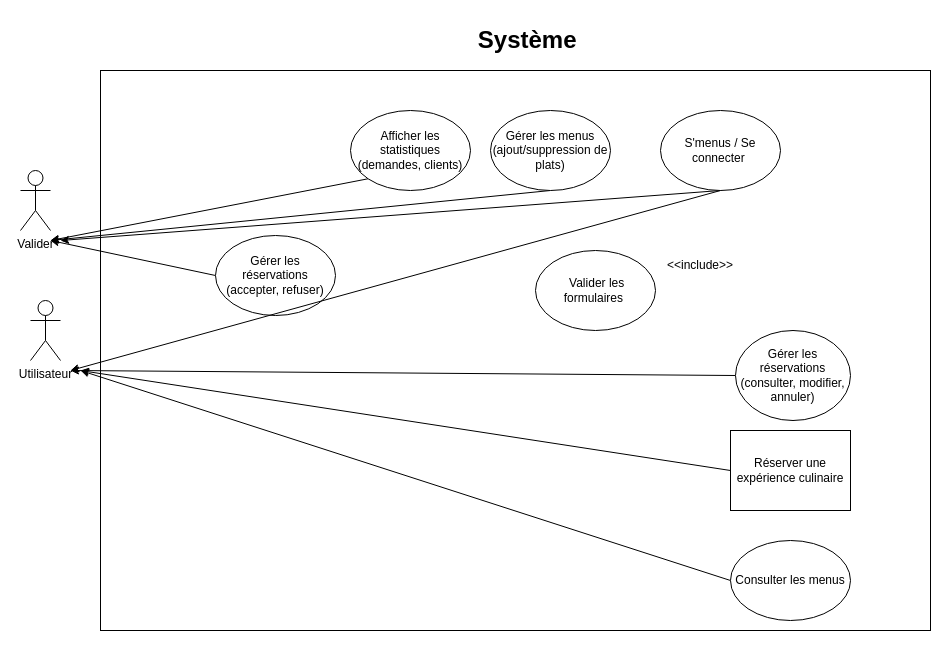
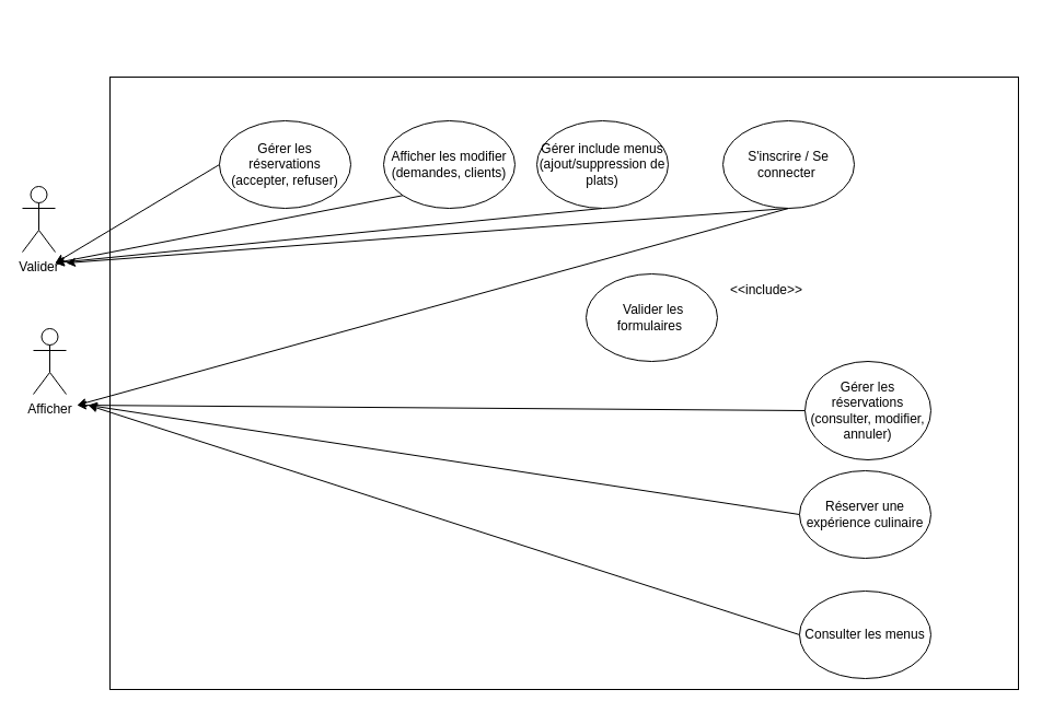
- <mxCell id="5" value="Système&amp;nbsp;" style="text;strokeColor=none;fillColor=none;html=1;fontSize=24;fontStyle=1;verticalAlign=middle;align=center;" vertex="1" parent="1"><mxGeometry x="480" y="20" width="100" height="40" as="geometry" /></mxCell>
- <mxCell id="14" value="Afficher les statistiques (demandes, clients)" style="ellipse;whiteSpace=wrap;html=1;" vertex="1" parent="1"><mxGeometry x="350" y="110" width="120" height="80" as="geometry" /></mxCell>
+ <mxCell id="14" value="Afficher les modifier (demandes, clients)" style="ellipse;whiteSpace=wrap;html=1;" vertex="1" parent="1"><mxGeometry x="350" y="110" width="120" height="80" as="geometry" /></mxCell>
- <mxCell id="11" value="Gérer les menus (ajout/suppression de plats)" style="ellipse;whiteSpace=wrap;html=1;" vertex="1" parent="1"><mxGeometry x="490" y="110" width="120" height="80" as="geometry" /></mxCell>
+ <mxCell id="11" value="Gérer include menus (ajout/suppression de plats)" style="ellipse;whiteSpace=wrap;html=1;" vertex="1" parent="1"><mxGeometry x="490" y="110" width="120" height="80" as="geometry" /></mxCell>
- <mxCell id="7" value="S'menus / Se connecter&amp;nbsp;" style="ellipse;whiteSpace=wrap;html=1;" vertex="1" parent="1"><mxGeometry x="660" y="110" width="120" height="80" as="geometry" /></mxCell>
+ <mxCell id="7" value="S'inscrire / Se connecter&amp;nbsp;" style="ellipse;whiteSpace=wrap;html=1;" vertex="1" parent="1"><mxGeometry x="660" y="110" width="120" height="80" as="geometry" /></mxCell>
- <mxCell id="9" value="Gérer les réservations (accepter, refuser)" style="ellipse;whiteSpace=wrap;html=1;" vertex="1" parent="1"><mxGeometry x="215" y="235" width="120" height="80" as="geometry" /></mxCell>
+ <mxCell id="9" value="Gérer les réservations (accepter, refuser)" style="ellipse;whiteSpace=wrap;html=1;" vertex="1" parent="1"><mxGeometry x="200" y="110" width="120" height="80" as="geometry" /></mxCell>
- <mxCell id="3" value="&amp;nbsp;Utilisateur&amp;nbsp;" style="shape=umlActor;verticalLabelPosition=bottom;verticalAlign=top;html=1;outlineConnect=0;" vertex="1" parent="1"><mxGeometry x="30" y="300" width="30" height="60" as="geometry" /></mxCell>
+ <mxCell id="3" value="&amp;nbsp;Afficher&amp;nbsp;" style="shape=umlActor;verticalLabelPosition=bottom;verticalAlign=top;html=1;outlineConnect=0;" vertex="1" parent="1"><mxGeometry x="30" y="300" width="30" height="60" as="geometry" /></mxCell>
- <mxCell id="18" value="Réserver une expérience culinaire" style="whiteSpace=wrap;html=1;rounded=0;" vertex="1" parent="1"><mxGeometry x="730" y="430" width="120" height="80" as="geometry" /></mxCell>
+ <mxCell id="18" value="Réserver une expérience culinaire" style="ellipse;whiteSpace=wrap;html=1;" vertex="1" parent="1"><mxGeometry x="730" y="430" width="120" height="80" as="geometry" /></mxCell>
